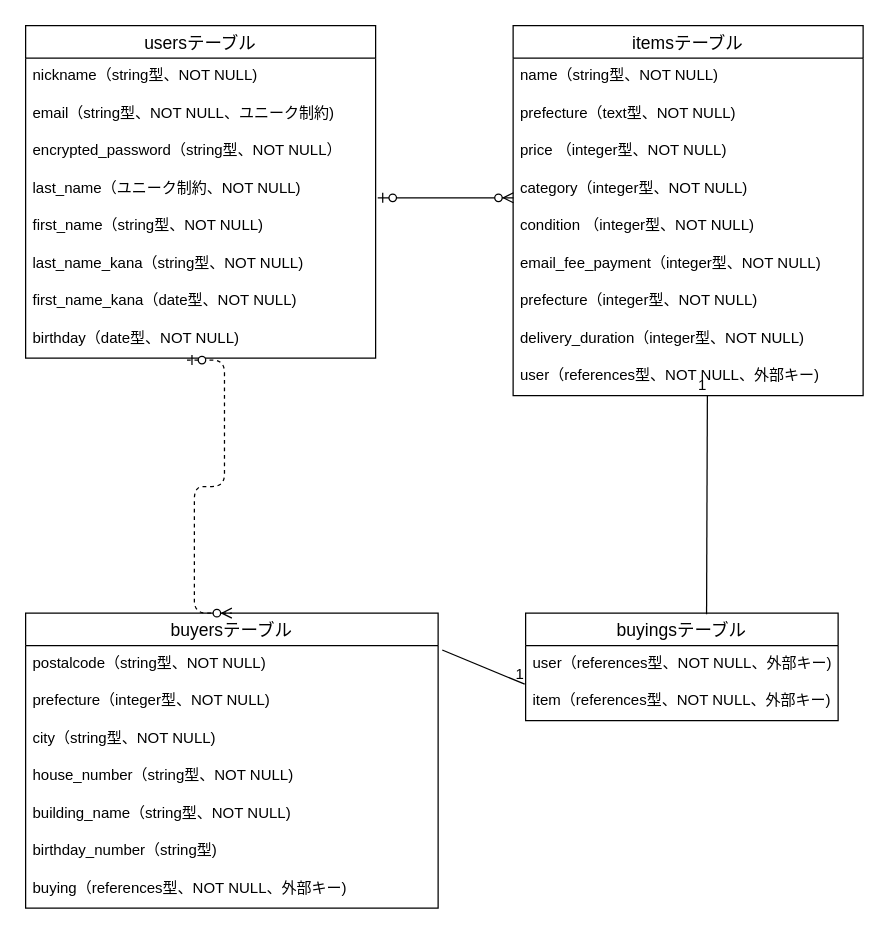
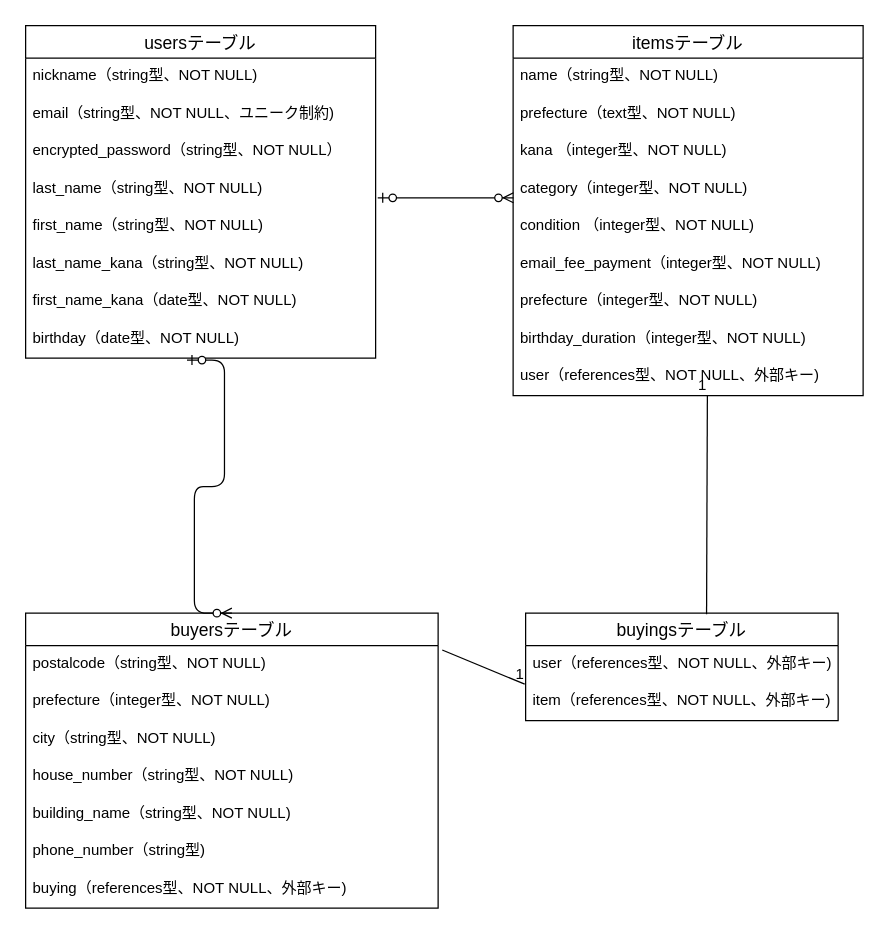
- <mxCell id="14" value="price （integer型、NOT NULL)" style="text;strokeColor=none;fillColor=none;spacingLeft=4;spacingRight=4;overflow=hidden;rotatable=0;points=[[0,0.5],[1,0.5]];portConstraint=eastwest;fontSize=12;" parent="11" vertex="1"><mxGeometry y="86" width="280" height="30" as="geometry" /></mxCell>
+ <mxCell id="14" value="kana （integer型、NOT NULL)" style="text;strokeColor=none;fillColor=none;spacingLeft=4;spacingRight=4;overflow=hidden;rotatable=0;points=[[0,0.5],[1,0.5]];portConstraint=eastwest;fontSize=12;" parent="11" vertex="1"><mxGeometry y="86" width="280" height="30" as="geometry" /></mxCell>
- <mxCell id="6" value="last_name（ユニーク制約、NOT NULL)" style="text;strokeColor=none;fillColor=none;spacingLeft=4;spacingRight=4;overflow=hidden;rotatable=0;points=[[0,0.5],[1,0.5]];portConstraint=eastwest;fontSize=12;" parent="2" vertex="1"><mxGeometry y="116" width="280" height="30" as="geometry" /></mxCell>
+ <mxCell id="6" value="last_name（string型、NOT NULL)" style="text;strokeColor=none;fillColor=none;spacingLeft=4;spacingRight=4;overflow=hidden;rotatable=0;points=[[0,0.5],[1,0.5]];portConstraint=eastwest;fontSize=12;" parent="2" vertex="1"><mxGeometry y="116" width="280" height="30" as="geometry" /></mxCell>
- <mxCell id="19" value="delivery_duration（integer型、NOT NULL)" style="text;strokeColor=none;fillColor=none;spacingLeft=4;spacingRight=4;overflow=hidden;rotatable=0;points=[[0,0.5],[1,0.5]];portConstraint=eastwest;fontSize=12;" parent="11" vertex="1"><mxGeometry y="236" width="280" height="30" as="geometry" /></mxCell>
+ <mxCell id="19" value="birthday_duration（integer型、NOT NULL)" style="text;strokeColor=none;fillColor=none;spacingLeft=4;spacingRight=4;overflow=hidden;rotatable=0;points=[[0,0.5],[1,0.5]];portConstraint=eastwest;fontSize=12;" parent="11" vertex="1"><mxGeometry y="236" width="280" height="30" as="geometry" /></mxCell>
- <mxCell id="33" value="" style="edgeStyle=entityRelationEdgeStyle;fontSize=12;html=1;endArrow=ERzeroToMany;startArrow=ERzeroToOne;entryX=0.5;entryY=0;entryDx=0;entryDy=0;exitX=0.461;exitY=1.051;exitDx=0;exitDy=0;exitPerimeter=0;dashed=1;" parent="1" source="10" target="21" edge="1"><mxGeometry width="100" height="100" relative="1" as="geometry"><mxPoint x="156.36" y="316.87" as="sourcePoint" /><mxPoint x="268.6" y="420" as="targetPoint" /></mxGeometry></mxCell>
+ <mxCell id="33" value="" style="edgeStyle=entityRelationEdgeStyle;fontSize=12;html=1;endArrow=ERzeroToMany;startArrow=ERzeroToOne;entryX=0.5;entryY=0;entryDx=0;entryDy=0;exitX=0.461;exitY=1.051;exitDx=0;exitDy=0;exitPerimeter=0;" parent="1" source="10" target="21" edge="1"><mxGeometry width="100" height="100" relative="1" as="geometry"><mxPoint x="156.36" y="316.87" as="sourcePoint" /><mxPoint x="268.6" y="420" as="targetPoint" /></mxGeometry></mxCell>
- <mxCell id="27" value="birthday_number（string型)&#10;" style="text;strokeColor=none;fillColor=none;spacingLeft=4;spacingRight=4;overflow=hidden;rotatable=0;points=[[0,0.5],[1,0.5]];portConstraint=eastwest;fontSize=12;" parent="21" vertex="1"><mxGeometry y="176" width="330" height="30" as="geometry" /></mxCell>
+ <mxCell id="27" value="phone_number（string型)&#10;" style="text;strokeColor=none;fillColor=none;spacingLeft=4;spacingRight=4;overflow=hidden;rotatable=0;points=[[0,0.5],[1,0.5]];portConstraint=eastwest;fontSize=12;" parent="21" vertex="1"><mxGeometry y="176" width="330" height="30" as="geometry" /></mxCell>
